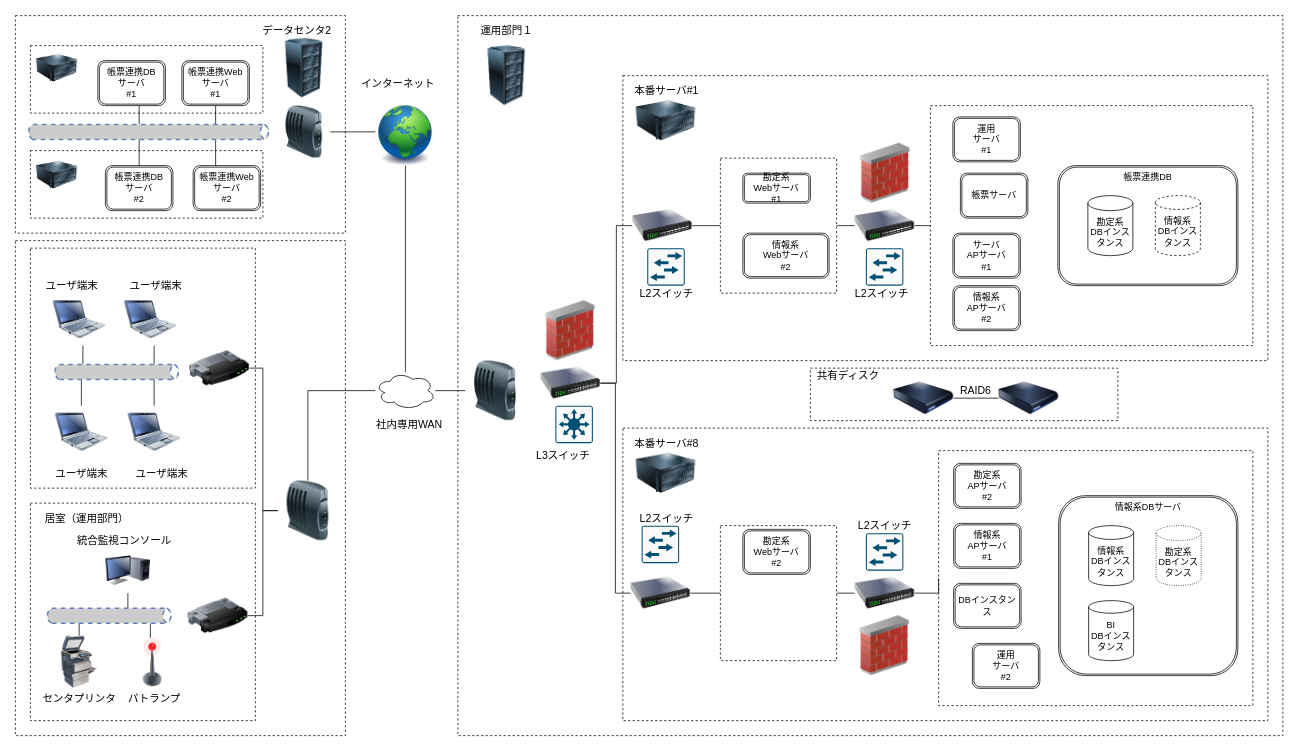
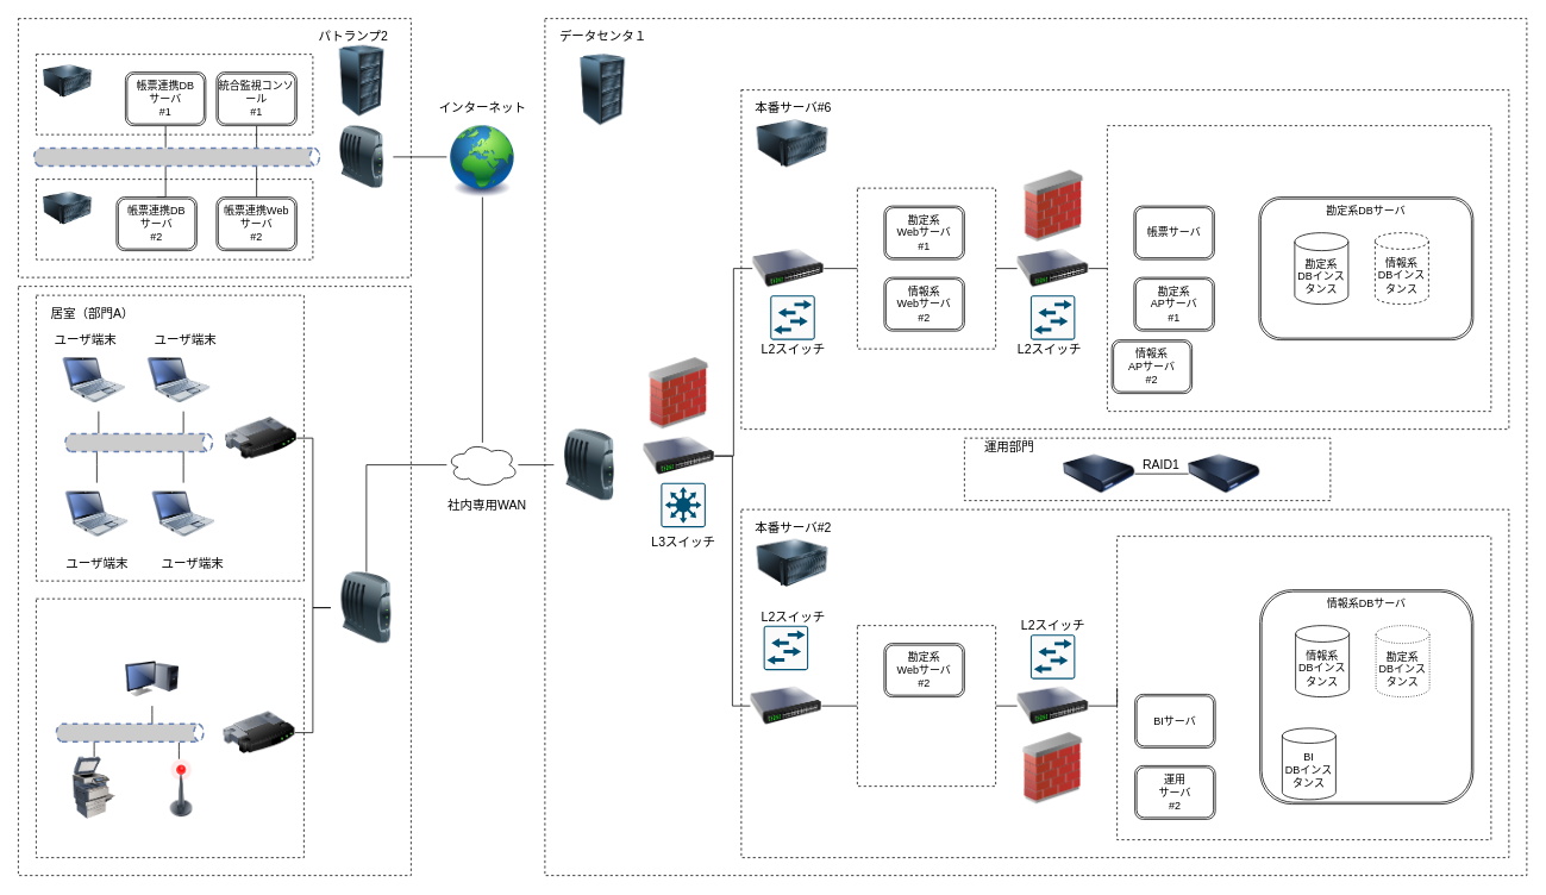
- <mxCell id="110" value="データセンタ2" style="text;html=1;resizable=0;autosize=1;align=center;verticalAlign=middle;points=[];fillColor=none;strokeColor=none;rounded=0;dashed=1;fontSize=14;" vertex="1" parent="1"><mxGeometry x="340" y="30" width="110" height="20" as="geometry" /></mxCell>
+ <mxCell id="110" value="パトランプ2" style="text;html=1;resizable=0;autosize=1;align=center;verticalAlign=middle;points=[];fillColor=none;strokeColor=none;rounded=0;dashed=1;fontSize=14;" vertex="1" parent="1"><mxGeometry x="340" y="30" width="110" height="20" as="geometry" /></mxCell>
- <mxCell id="109" value="運用部門１" style="text;html=1;resizable=0;autosize=1;align=center;verticalAlign=middle;points=[];fillColor=none;strokeColor=none;rounded=0;dashed=1;fontSize=14;" vertex="1" parent="1"><mxGeometry x="620" y="30" width="110" height="20" as="geometry" /></mxCell>
+ <mxCell id="109" value="データセンタ１" style="text;html=1;resizable=0;autosize=1;align=center;verticalAlign=middle;points=[];fillColor=none;strokeColor=none;rounded=0;dashed=1;fontSize=14;" vertex="1" parent="1"><mxGeometry x="620" y="30" width="110" height="20" as="geometry" /></mxCell>
- <mxCell id="97" value="帳票連携DB&lt;br&gt;サーバ&lt;br&gt;#1" style="shape=ext;double=1;rounded=1;whiteSpace=wrap;html=1;" vertex="1" parent="1"><mxGeometry x="130" y="80" width="90" height="60" as="geometry" /></mxCell>
+ <mxCell id="97" value="帳票連携DB&lt;br&gt;サーバ&lt;br&gt;#1" style="shape=ext;double=1;rounded=1;whiteSpace=wrap;html=1;" vertex="1" parent="1"><mxGeometry x="140" y="80" width="90" height="60" as="geometry" /></mxCell>
- <mxCell id="95" value="帳票連携Webサーバ&lt;br&gt;#1" style="shape=ext;double=1;rounded=1;whiteSpace=wrap;html=1;" vertex="1" parent="1"><mxGeometry x="242" y="80" width="90" height="60" as="geometry" /></mxCell>
+ <mxCell id="95" value="統合監視コンソール&lt;br&gt;#1" style="shape=ext;double=1;rounded=1;whiteSpace=wrap;html=1;" vertex="1" parent="1"><mxGeometry x="242" y="80" width="90" height="60" as="geometry" /></mxCell>
- <mxCell id="122" value="インターネット" style="text;html=1;resizable=0;autosize=1;align=center;verticalAlign=middle;points=[];fillColor=none;strokeColor=none;rounded=0;dashed=1;fontSize=14;" vertex="1" parent="1"><mxGeometry x="475" y="100" width="110" height="20" as="geometry" /></mxCell>
+ <mxCell id="122" value="インターネット" style="text;html=1;resizable=0;autosize=1;align=center;verticalAlign=middle;points=[];fillColor=none;strokeColor=none;rounded=0;dashed=1;fontSize=14;" vertex="1" parent="1"><mxGeometry x="485" y="110" width="110" height="20" as="geometry" /></mxCell>
- <mxCell id="107" value="本番サーバ#1" style="text;html=1;resizable=0;autosize=1;align=center;verticalAlign=middle;points=[];fillColor=none;strokeColor=none;rounded=0;dashed=1;fontSize=14;" vertex="1" parent="1"><mxGeometry x="837.5" y="110" width="100" height="20" as="geometry" /></mxCell>
+ <mxCell id="107" value="本番サーバ#6" style="text;html=1;resizable=0;autosize=1;align=center;verticalAlign=middle;points=[];fillColor=none;strokeColor=none;rounded=0;dashed=1;fontSize=14;" vertex="1" parent="1"><mxGeometry x="837.5" y="110" width="100" height="20" as="geometry" /></mxCell>
- <mxCell id="83" value="運用&lt;br&gt;サーバ&lt;br&gt;#1" style="shape=ext;double=1;rounded=1;whiteSpace=wrap;html=1;" vertex="1" parent="1"><mxGeometry x="1270" y="155" width="90" height="60" as="geometry" /></mxCell>
- <mxCell id="39" value="帳票連携DB" style="shape=ext;double=1;rounded=1;whiteSpace=wrap;html=1;verticalAlign=top;" vertex="1" parent="1"><mxGeometry x="1410" y="220" width="240" height="160" as="geometry" /></mxCell>
+ <mxCell id="39" value="勘定系DBサーバ" style="shape=ext;double=1;rounded=1;whiteSpace=wrap;html=1;verticalAlign=top;" vertex="1" parent="1"><mxGeometry x="1410" y="220" width="240" height="160" as="geometry" /></mxCell>
- <mxCell id="81" value="帳票連携DB&lt;br&gt;サーバ&lt;br&gt;#2" style="shape=ext;double=1;rounded=1;whiteSpace=wrap;html=1;" vertex="1" parent="1"><mxGeometry x="140" y="220" width="90" height="60" as="geometry" /></mxCell>
+ <mxCell id="81" value="帳票連携DB&lt;br&gt;サーバ&lt;br&gt;#2" style="shape=ext;double=1;rounded=1;whiteSpace=wrap;html=1;" vertex="1" parent="1"><mxGeometry x="130" y="220" width="90" height="60" as="geometry" /></mxCell>
- <mxCell id="79" value="帳票連携Webサーバ&lt;br&gt;#2" style="shape=ext;double=1;rounded=1;whiteSpace=wrap;html=1;" vertex="1" parent="1"><mxGeometry x="257" y="220" width="90" height="60" as="geometry" /></mxCell>
+ <mxCell id="79" value="帳票連携Webサーバ&lt;br&gt;#2" style="shape=ext;double=1;rounded=1;whiteSpace=wrap;html=1;" vertex="1" parent="1"><mxGeometry x="242" y="220" width="90" height="60" as="geometry" /></mxCell>
- <mxCell id="24" value="勘定系&lt;br&gt;Webサーバ&lt;br&gt;#1" style="shape=ext;double=1;rounded=1;whiteSpace=wrap;html=1;" vertex="1" parent="1"><mxGeometry x="990" y="230" width="90" height="40" as="geometry" /></mxCell>
+ <mxCell id="24" value="勘定系&lt;br&gt;Webサーバ&lt;br&gt;#1" style="shape=ext;double=1;rounded=1;whiteSpace=wrap;html=1;" vertex="1" parent="1"><mxGeometry x="990" y="230" width="90" height="60" as="geometry" /></mxCell>
- <mxCell id="23" value="帳票サーバ" style="shape=ext;double=1;rounded=1;whiteSpace=wrap;html=1;" vertex="1" parent="1"><mxGeometry x="1280" y="230" width="90" height="60" as="geometry" /></mxCell>
+ <mxCell id="23" value="帳票サーバ" style="shape=ext;double=1;rounded=1;whiteSpace=wrap;html=1;" vertex="1" parent="1"><mxGeometry x="1270" y="230" width="90" height="60" as="geometry" /></mxCell>
- <mxCell id="19" value="&lt;span&gt;情報系&lt;/span&gt;&lt;br&gt;&lt;span&gt;Webサーバ&lt;/span&gt;&lt;br&gt;&lt;span&gt;#2&lt;/span&gt;" style="shape=ext;double=1;rounded=1;whiteSpace=wrap;html=1;" vertex="1" parent="1"><mxGeometry x="990" y="310" width="115" height="60" as="geometry" /></mxCell>
+ <mxCell id="19" value="&lt;span&gt;情報系&lt;/span&gt;&lt;br&gt;&lt;span&gt;Webサーバ&lt;/span&gt;&lt;br&gt;&lt;span&gt;#2&lt;/span&gt;" style="shape=ext;double=1;rounded=1;whiteSpace=wrap;html=1;" vertex="1" parent="1"><mxGeometry x="990" y="310" width="90" height="60" as="geometry" /></mxCell>
- <mxCell id="32" value="サーバ&lt;br&gt;APサーバ&lt;br&gt;#1" style="shape=ext;double=1;rounded=1;whiteSpace=wrap;html=1;" vertex="1" parent="1"><mxGeometry x="1270" y="310" width="90" height="60" as="geometry" /></mxCell>
+ <mxCell id="32" value="勘定系&lt;br&gt;APサーバ&lt;br&gt;#1" style="shape=ext;double=1;rounded=1;whiteSpace=wrap;html=1;" vertex="1" parent="1"><mxGeometry x="1270" y="310" width="90" height="60" as="geometry" /></mxCell>
+ <mxCell id="118" value="居室（部門A）" style="text;html=1;resizable=0;autosize=1;align=center;verticalAlign=middle;points=[];fillColor=none;strokeColor=none;rounded=0;dashed=1;fontSize=14;" vertex="1" parent="1"><mxGeometry x="48" y="340" width="110" height="20" as="geometry" /></mxCell>
- <mxCell id="35" value="&lt;span&gt;情報系&lt;/span&gt;&lt;br&gt;&lt;span&gt;APサーバ&lt;/span&gt;&lt;br&gt;&lt;span&gt;#2&lt;/span&gt;" style="shape=ext;double=1;rounded=1;whiteSpace=wrap;html=1;" vertex="1" parent="1"><mxGeometry x="1270" y="380" width="90" height="60" as="geometry" /></mxCell>
+ <mxCell id="35" value="&lt;span&gt;情報系&lt;/span&gt;&lt;br&gt;&lt;span&gt;APサーバ&lt;/span&gt;&lt;br&gt;&lt;span&gt;#2&lt;/span&gt;" style="shape=ext;double=1;rounded=1;whiteSpace=wrap;html=1;" vertex="1" parent="1"><mxGeometry x="1245" y="380" width="90" height="60" as="geometry" /></mxCell>
- <mxCell id="105" value="共有ディスク" style="text;html=1;resizable=0;autosize=1;align=center;verticalAlign=middle;points=[];fillColor=none;strokeColor=none;rounded=0;dashed=1;fontSize=14;" vertex="1" parent="1"><mxGeometry x="1080" y="490" width="100" height="20" as="geometry" /></mxCell>
+ <mxCell id="105" value="運用部門" style="text;html=1;resizable=0;autosize=1;align=center;verticalAlign=middle;points=[];fillColor=none;strokeColor=none;rounded=0;dashed=1;fontSize=14;" vertex="1" parent="1"><mxGeometry x="1080" y="490" width="100" height="20" as="geometry" /></mxCell>
- <mxCell id="106" value="RAID6" style="text;html=1;resizable=0;autosize=1;align=center;verticalAlign=middle;points=[];fillColor=none;strokeColor=none;rounded=0;dashed=1;fontSize=14;" vertex="1" parent="1"><mxGeometry x="1270" y="510" width="60" height="20" as="geometry" /></mxCell>
+ <mxCell id="106" value="RAID1" style="text;html=1;resizable=0;autosize=1;align=center;verticalAlign=middle;points=[];fillColor=none;strokeColor=none;rounded=0;dashed=1;fontSize=14;" vertex="1" parent="1"><mxGeometry x="1270" y="510" width="60" height="20" as="geometry" /></mxCell>
- <mxCell id="108" value="本番サーバ#8" style="text;html=1;resizable=0;autosize=1;align=center;verticalAlign=middle;points=[];fillColor=none;strokeColor=none;rounded=0;dashed=1;fontSize=14;" vertex="1" parent="1"><mxGeometry x="837.5" y="580" width="100" height="20" as="geometry" /></mxCell>
+ <mxCell id="108" value="本番サーバ#2" style="text;html=1;resizable=0;autosize=1;align=center;verticalAlign=middle;points=[];fillColor=none;strokeColor=none;rounded=0;dashed=1;fontSize=14;" vertex="1" parent="1"><mxGeometry x="837.5" y="580" width="100" height="20" as="geometry" /></mxCell>
- <mxCell id="100" value="L3スイッチ" style="text;html=1;resizable=0;autosize=1;align=center;verticalAlign=middle;points=[];fillColor=none;strokeColor=none;rounded=0;dashed=1;fontSize=14;" vertex="1" parent="1"><mxGeometry x="705" y="597" width="90" height="20" as="geometry" /></mxCell>
+ <mxCell id="100" value="L3スイッチ" style="text;html=1;resizable=0;autosize=1;align=center;verticalAlign=middle;points=[];fillColor=none;strokeColor=none;rounded=0;dashed=1;fontSize=14;" vertex="1" parent="1"><mxGeometry x="720" y="597" width="90" height="20" as="geometry" /></mxCell>
- <mxCell id="34" value="&lt;span&gt;勘定系&lt;/span&gt;&lt;br&gt;&lt;span&gt;APサーバ&lt;/span&gt;&lt;br&gt;&lt;span&gt;#2&lt;/span&gt;" style="shape=ext;double=1;rounded=1;whiteSpace=wrap;html=1;" vertex="1" parent="1"><mxGeometry x="1271" y="617" width="90" height="60" as="geometry" /></mxCell>
- <mxCell id="119" value="居室（運用部門）" style="text;html=1;resizable=0;autosize=1;align=center;verticalAlign=middle;points=[];fillColor=none;strokeColor=none;rounded=0;dashed=1;fontSize=14;" vertex="1" parent="1"><mxGeometry x="50" y="680" width="130" height="20" as="geometry" /></mxCell>
- <mxCell id="112" value="統合監視コンソール" style="text;html=1;resizable=0;autosize=1;align=center;verticalAlign=middle;points=[];fillColor=none;strokeColor=none;rounded=0;dashed=1;fontSize=14;" vertex="1" parent="1"><mxGeometry x="95" y="710" width="140" height="20" as="geometry" /></mxCell>
- <mxCell id="33" value="&lt;span&gt;情報系&lt;/span&gt;&lt;br&gt;&lt;span&gt;APサーバ&lt;/span&gt;&lt;br&gt;&lt;span&gt;#1&lt;/span&gt;" style="shape=ext;double=1;rounded=1;whiteSpace=wrap;html=1;" vertex="1" parent="1"><mxGeometry x="1271" y="697" width="90" height="60" as="geometry" /></mxCell>
- <mxCell id="25" value="&lt;span&gt;勘定系&lt;/span&gt;&lt;br&gt;&lt;span&gt;Webサーバ&lt;/span&gt;&lt;br&gt;&lt;span&gt;#2&lt;/span&gt;" style="shape=ext;double=1;rounded=1;whiteSpace=wrap;html=1;" vertex="1" parent="1"><mxGeometry x="990" y="705" width="90" height="60" as="geometry" /></mxCell>
+ <mxCell id="25" value="&lt;span&gt;勘定系&lt;/span&gt;&lt;br&gt;&lt;span&gt;Webサーバ&lt;/span&gt;&lt;br&gt;&lt;span&gt;#2&lt;/span&gt;" style="shape=ext;double=1;rounded=1;whiteSpace=wrap;html=1;" vertex="1" parent="1"><mxGeometry x="990" y="720" width="90" height="60" as="geometry" /></mxCell>
- <mxCell id="22" value="DBインスタンス" style="shape=ext;double=1;rounded=1;whiteSpace=wrap;html=1;" vertex="1" parent="1"><mxGeometry x="1271" y="777" width="90" height="60" as="geometry" /></mxCell>
+ <mxCell id="22" value="BIサーバ" style="shape=ext;double=1;rounded=1;whiteSpace=wrap;html=1;" vertex="1" parent="1"><mxGeometry x="1271" y="777" width="90" height="60" as="geometry" /></mxCell>
- <mxCell id="43" value="BI&lt;br&gt;DBインスタンス" style="shape=cylinder3;whiteSpace=wrap;html=1;boundedLbl=1;backgroundOutline=1;size=8.4;" vertex="1" parent="1"><mxGeometry x="1451" y="800" width="60" height="80" as="geometry" /></mxCell>
+ <mxCell id="43" value="BI&lt;br&gt;DBインスタンス" style="shape=cylinder3;whiteSpace=wrap;html=1;boundedLbl=1;backgroundOutline=1;size=8.4;" vertex="1" parent="1"><mxGeometry x="1436" y="815" width="60" height="80" as="geometry" /></mxCell>
- <mxCell id="26" value="運用&lt;br&gt;サーバ&lt;br&gt;#2" style="shape=ext;double=1;rounded=1;whiteSpace=wrap;html=1;" vertex="1" parent="1"><mxGeometry x="1296" y="857" width="90" height="60" as="geometry" /></mxCell>
+ <mxCell id="26" value="運用&lt;br&gt;サーバ&lt;br&gt;#2" style="shape=ext;double=1;rounded=1;whiteSpace=wrap;html=1;" vertex="1" parent="1"><mxGeometry x="1271" y="857" width="90" height="60" as="geometry" /></mxCell>
- <mxCell id="113" value="センタプリンタ" style="text;html=1;resizable=0;autosize=1;align=center;verticalAlign=middle;points=[];fillColor=none;strokeColor=none;rounded=0;dashed=1;fontSize=14;" vertex="1" parent="1"><mxGeometry x="50" y="920" width="110" height="20" as="geometry" /></mxCell>
- <mxCell id="111" value="パトランプ" style="text;html=1;resizable=0;autosize=1;align=center;verticalAlign=middle;points=[];fillColor=none;strokeColor=none;rounded=0;dashed=1;fontSize=14;" vertex="1" parent="1"><mxGeometry x="160" y="920" width="90" height="20" as="geometry" /></mxCell>
